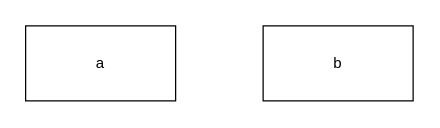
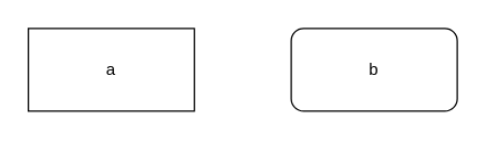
- <mxCell id="3" value="b" style="rounded=0;whiteSpace=wrap;html=1;" vertex="1" parent="1"><mxGeometry x="210" y="20" width="120" height="60" as="geometry" /></mxCell>
+ <mxCell id="3" value="b" style="whiteSpace=wrap;html=1;rounded=1;" vertex="1" parent="1"><mxGeometry x="210" y="20" width="120" height="60" as="geometry" /></mxCell>
